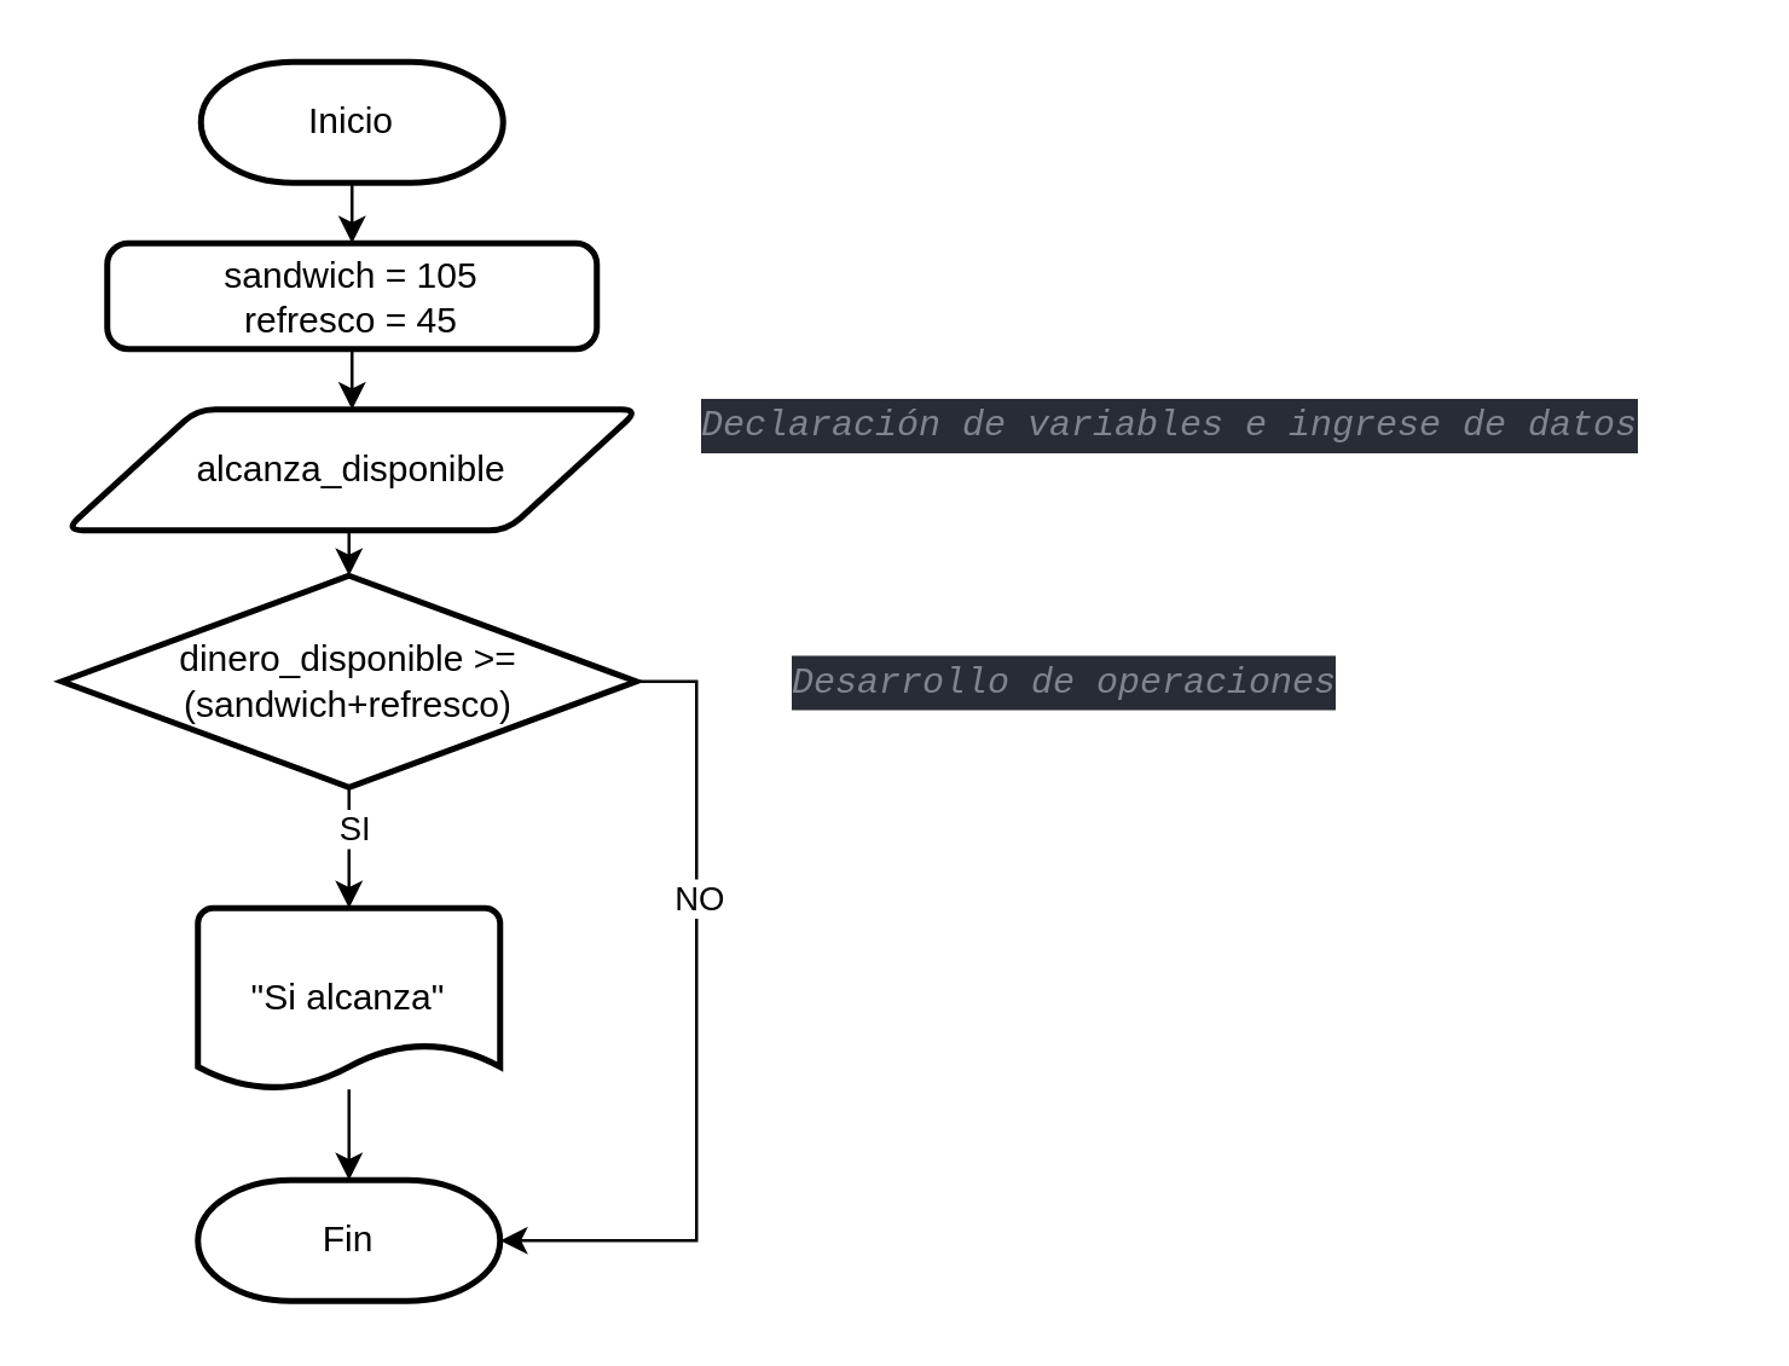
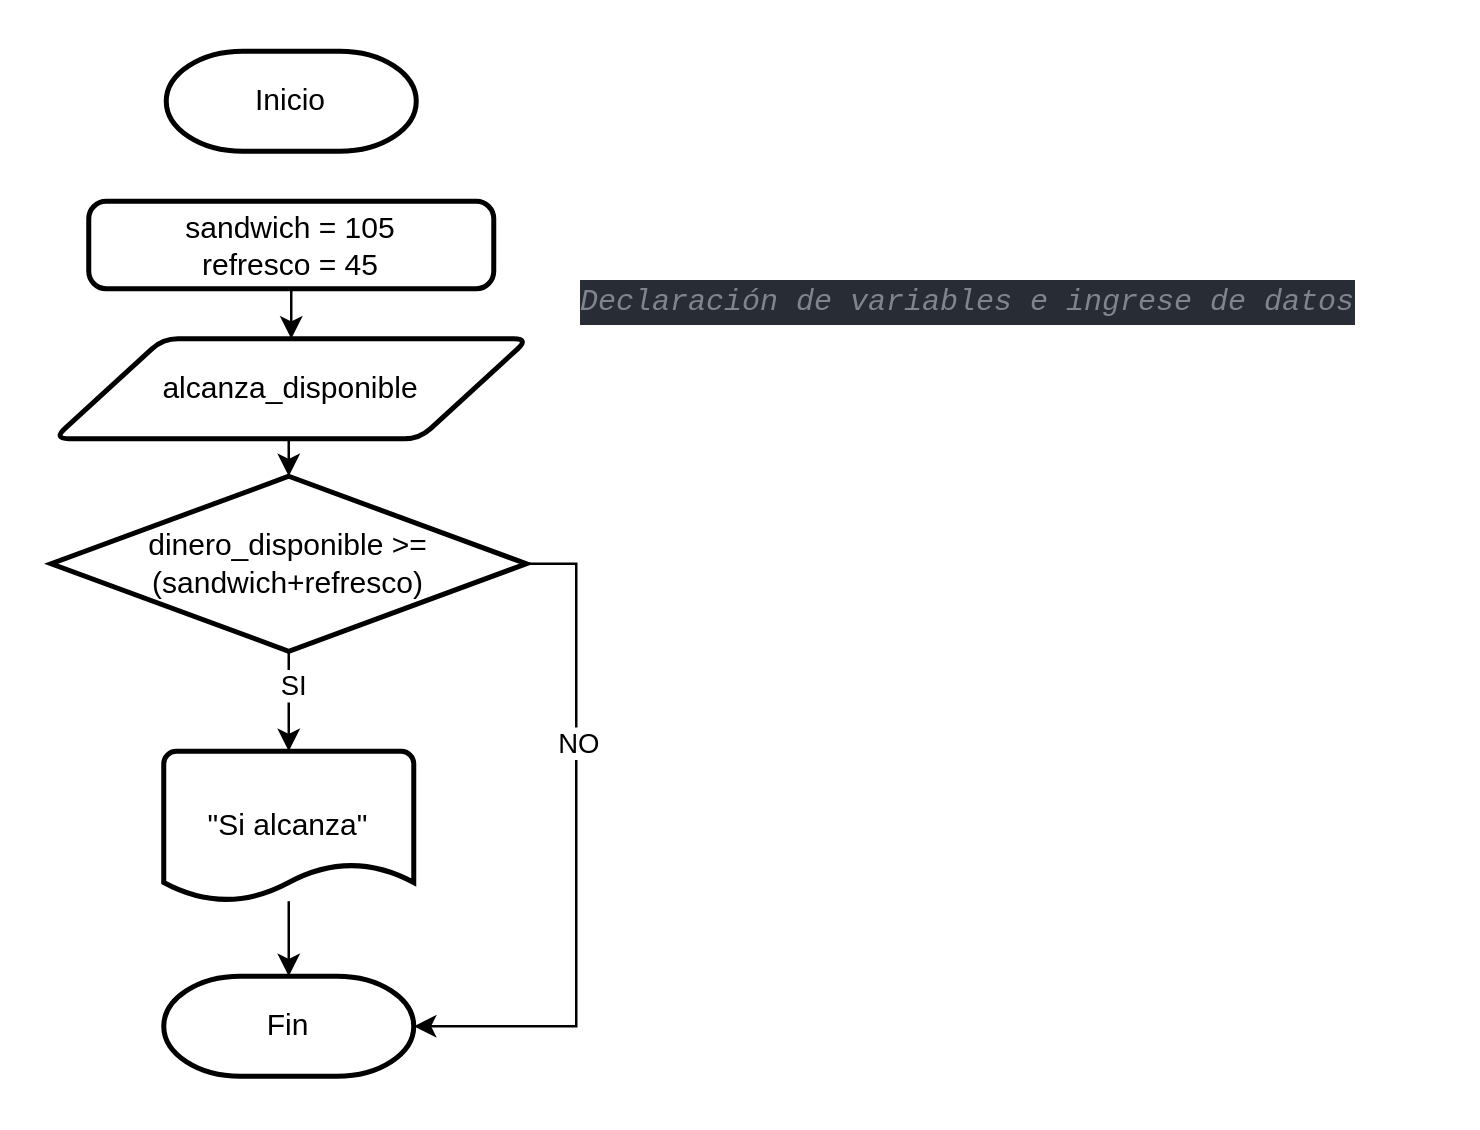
- <mxCell id="6" value="" style="endArrow=classic;html=1;rounded=0;exitX=0.5;exitY=1;exitDx=0;exitDy=0;exitPerimeter=0;entryX=0.5;entryY=0;entryDx=0;entryDy=0;" edge="1" parent="1" source="2" target="15"><mxGeometry width="50" height="50" relative="1" as="geometry"><mxPoint x="-54" y="220" as="sourcePoint" /><mxPoint x="-4" y="170" as="targetPoint" /></mxGeometry></mxCell>
- <mxCell id="13" value="&lt;meta charset=&quot;utf-8&quot;&gt;&lt;div style=&quot;font-style: normal; font-variant-caps: normal; font-weight: normal; letter-spacing: normal; text-align: start; text-indent: 0px; text-transform: none; word-spacing: 0px; -webkit-text-stroke-width: 0px; text-decoration: none; color: rgb(171, 178, 191); background-color: rgb(40, 44, 52); font-family: &amp;quot;Fira Code&amp;quot;, &amp;quot;Menlo for Powerline&amp;quot;, Menlo, Monaco, &amp;quot;Courier New&amp;quot;, monospace; font-size: 12px; line-height: 18px;&quot;&gt;&lt;div&gt;&lt;span style=&quot;color: rgb(127, 132, 142); font-style: italic;&quot;&gt;Declaración de variables e ingrese de datos&lt;/span&gt;&lt;/div&gt;&lt;/div&gt;" style="text;whiteSpace=wrap;html=1;" vertex="1" parent="1"><mxGeometry x="230" y="125" width="340" height="30" as="geometry" /></mxCell>
+ <mxCell id="13" value="&lt;meta charset=&quot;utf-8&quot;&gt;&lt;div style=&quot;font-style: normal; font-variant-caps: normal; font-weight: normal; letter-spacing: normal; text-align: start; text-indent: 0px; text-transform: none; word-spacing: 0px; -webkit-text-stroke-width: 0px; text-decoration: none; color: rgb(171, 178, 191); background-color: rgb(40, 44, 52); font-family: &amp;quot;Fira Code&amp;quot;, &amp;quot;Menlo for Powerline&amp;quot;, Menlo, Monaco, &amp;quot;Courier New&amp;quot;, monospace; font-size: 12px; line-height: 18px;&quot;&gt;&lt;div&gt;&lt;span style=&quot;color: rgb(127, 132, 142); font-style: italic;&quot;&gt;Declaración de variables e ingrese de datos&lt;/span&gt;&lt;/div&gt;&lt;/div&gt;" style="text;whiteSpace=wrap;html=1;" vertex="1" parent="1"><mxGeometry x="230" y="105" width="340" height="30" as="geometry" /></mxCell>
- <mxCell id="12" value="&lt;div style=&quot;font-style: normal; font-variant-caps: normal; font-weight: normal; letter-spacing: normal; text-align: start; text-indent: 0px; text-transform: none; word-spacing: 0px; -webkit-text-stroke-width: 0px; text-decoration: none; color: rgb(171, 178, 191); background-color: rgb(40, 44, 52); font-family: &amp;quot;Fira Code&amp;quot;, &amp;quot;Menlo for Powerline&amp;quot;, Menlo, Monaco, &amp;quot;Courier New&amp;quot;, monospace; font-size: 12px; line-height: 18px;&quot;&gt;&lt;div&gt;&lt;span style=&quot;color: rgb(127, 132, 142); font-style: italic;&quot;&gt;Desarrollo de operaciones&lt;/span&gt;&lt;/div&gt;&lt;/div&gt;" style="text;whiteSpace=wrap;html=1;" vertex="1" parent="1"><mxGeometry x="260" y="210" width="210" height="30" as="geometry" /></mxCell>
